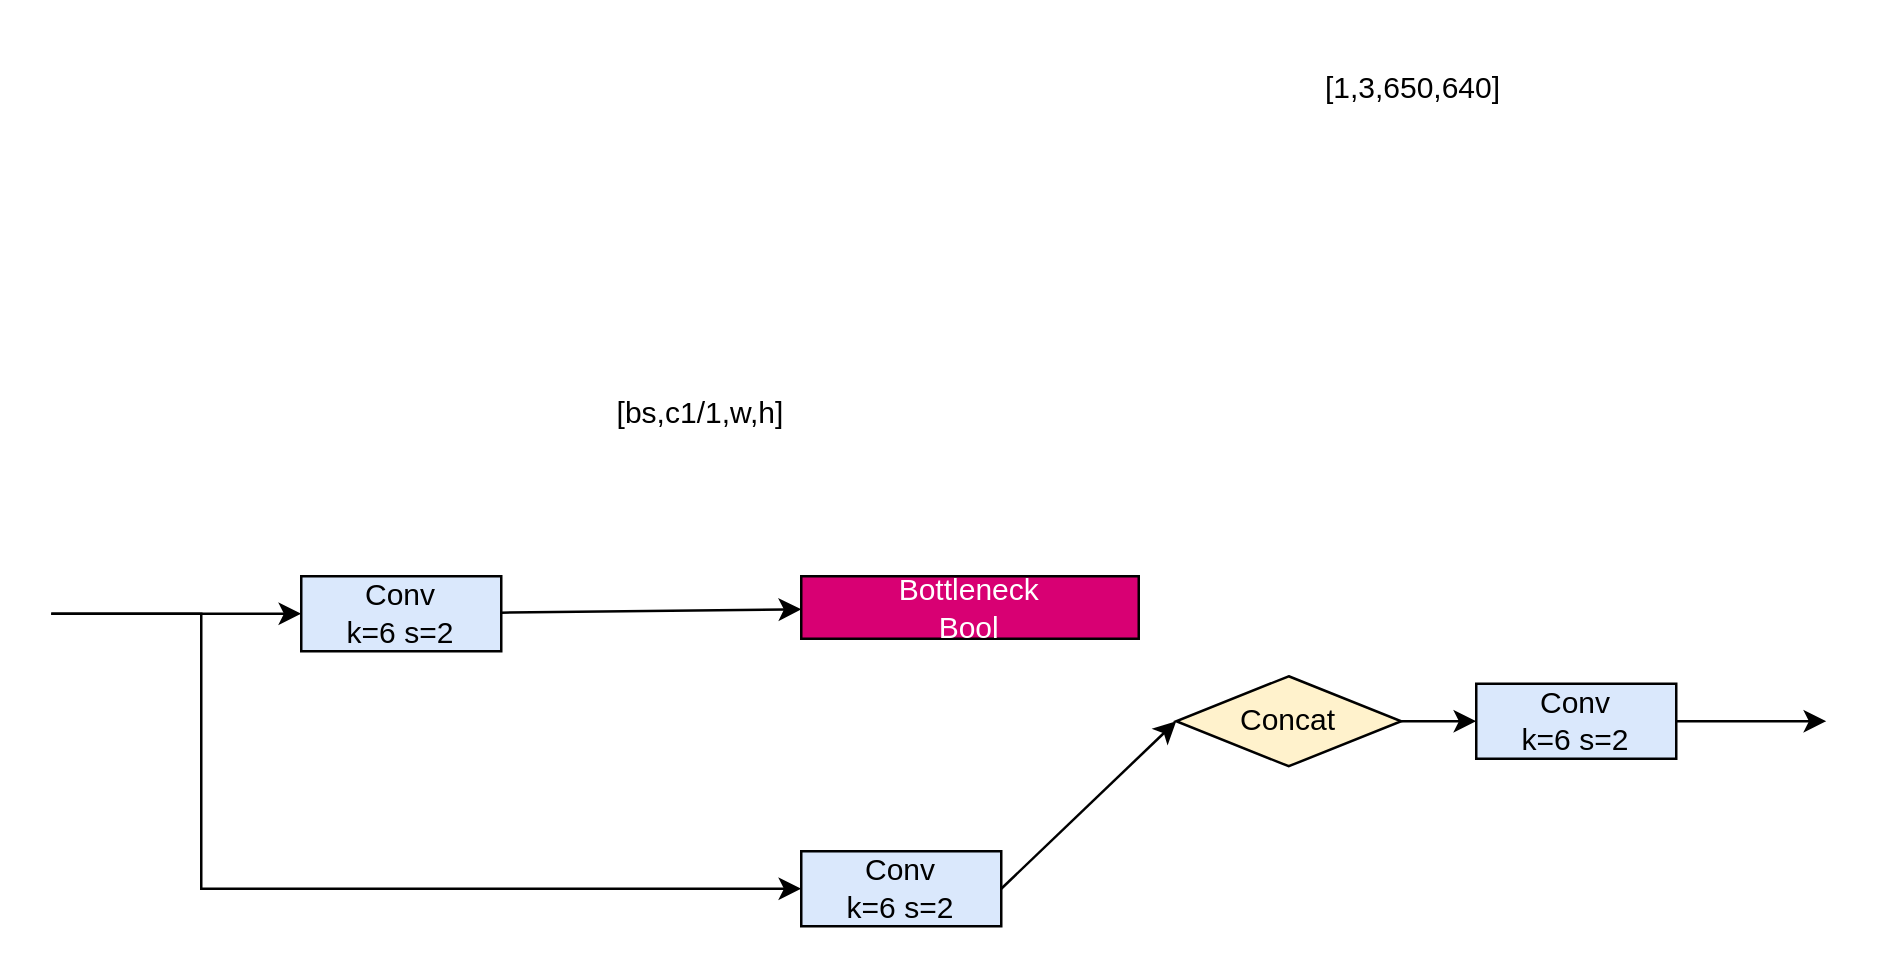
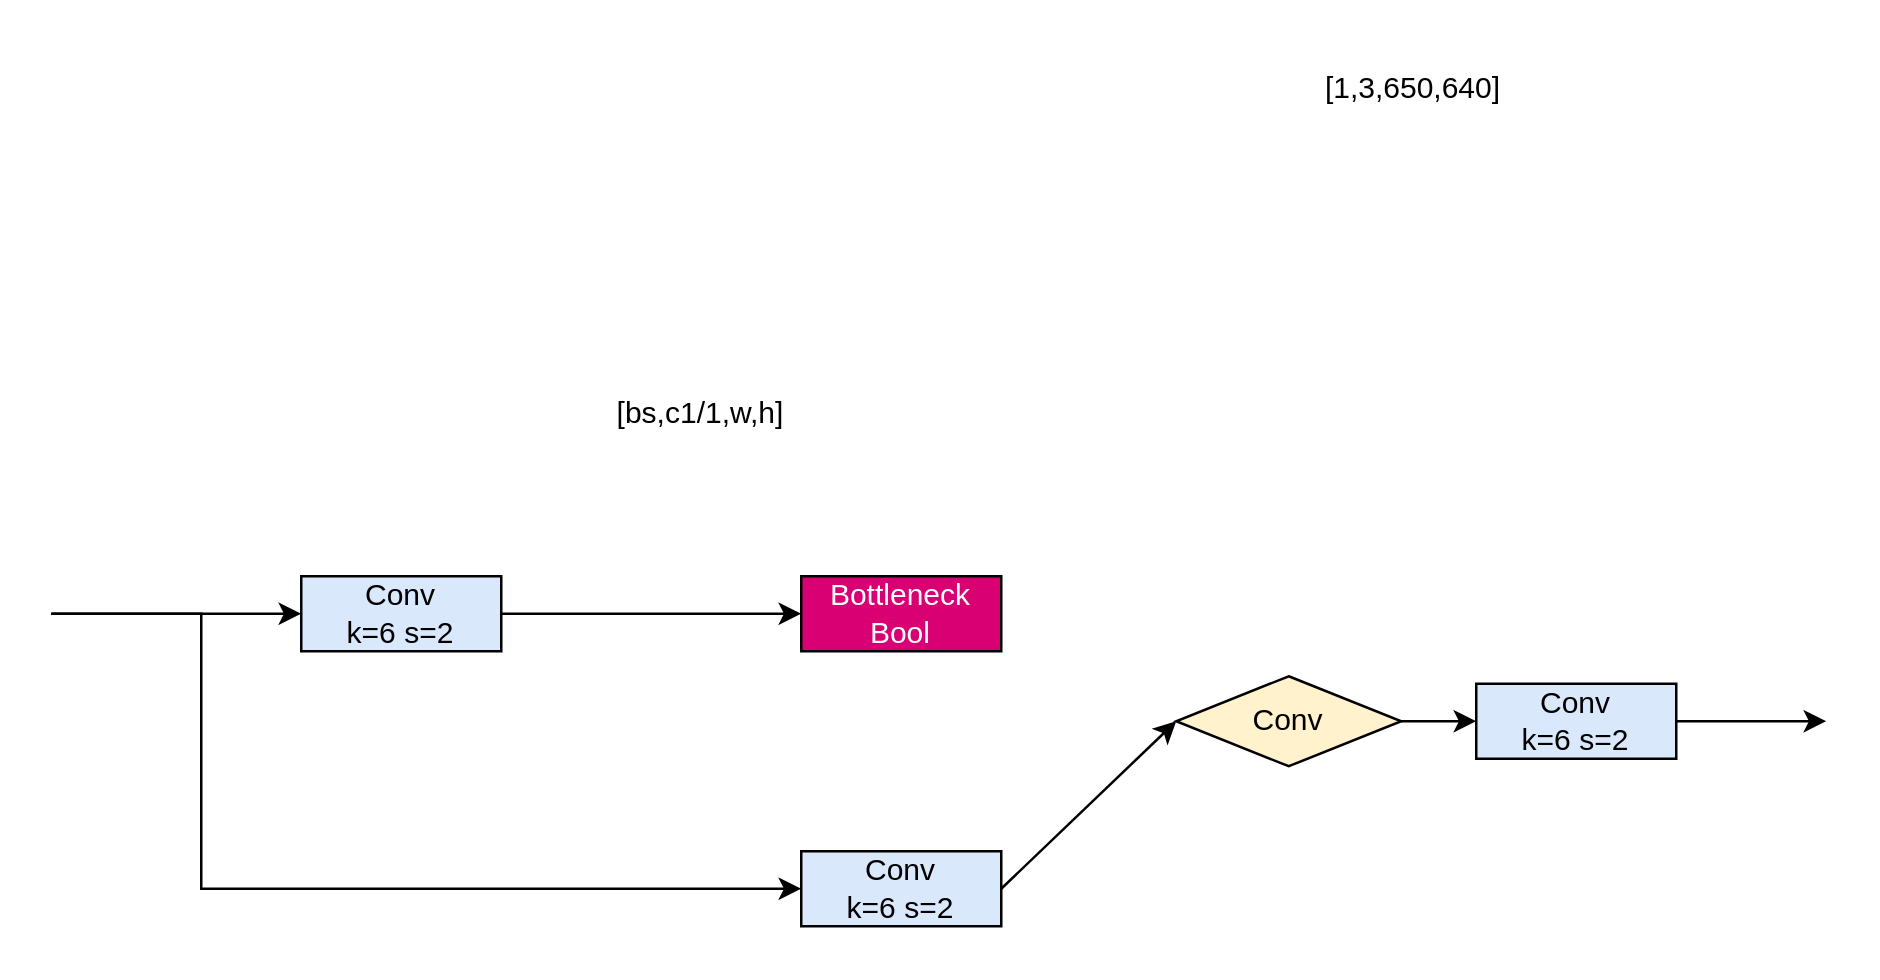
- <mxCell id="3" value="Bottleneck&lt;br&gt;Bool" style="rounded=0;whiteSpace=wrap;html=1;fillColor=#d80073;strokeColor=#000000;fontColor=#ffffff;" vertex="1" parent="1"><mxGeometry x="320" y="230" width="135" height="25" as="geometry" /></mxCell>
+ <mxCell id="3" value="Bottleneck&lt;br&gt;Bool" style="rounded=0;whiteSpace=wrap;html=1;fillColor=#d80073;strokeColor=#000000;fontColor=#ffffff;" vertex="1" parent="1"><mxGeometry x="320" y="230" width="80" height="30" as="geometry" /></mxCell>
- <mxCell id="4" value="Concat" style="rhombus;whiteSpace=wrap;html=1;fillColor=#fff2cc;strokeColor=#000000;" vertex="1" parent="1"><mxGeometry x="470" y="270" width="90" height="36" as="geometry" /></mxCell>
+ <mxCell id="4" value="Conv" style="rhombus;whiteSpace=wrap;html=1;fillColor=#fff2cc;strokeColor=#000000;" vertex="1" parent="1"><mxGeometry x="470" y="270" width="90" height="36" as="geometry" /></mxCell>
